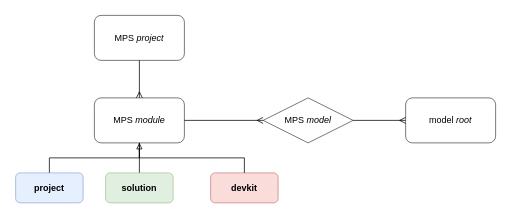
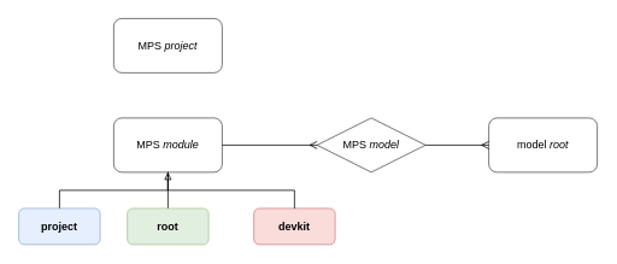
- <mxCell id="4" style="edgeStyle=orthogonalEdgeStyle;rounded=0;orthogonalLoop=1;jettySize=auto;html=1;exitX=0.5;exitY=0;exitDx=0;exitDy=0;entryX=0.5;entryY=1;entryDx=0;entryDy=0;endArrow=none;endFill=0;startArrow=ERmany;startFill=0;" edge="1" parent="1" source="6" target="7"><mxGeometry relative="1" as="geometry" /></mxCell>
- <mxCell id="9" value="&lt;b&gt;solution&lt;/b&gt;" style="rounded=1;whiteSpace=wrap;html=1;fillColor=#d5e8d4;opacity=70;strokeColor=#82b366;" vertex="1" parent="1"><mxGeometry x="140" y="230" width="90" height="40" as="geometry" /></mxCell>
+ <mxCell id="9" value="&lt;b&gt;root&lt;/b&gt;" style="rounded=1;whiteSpace=wrap;html=1;fillColor=#d5e8d4;opacity=70;strokeColor=#82b366;" vertex="1" parent="1"><mxGeometry x="140" y="230" width="90" height="40" as="geometry" /></mxCell>
